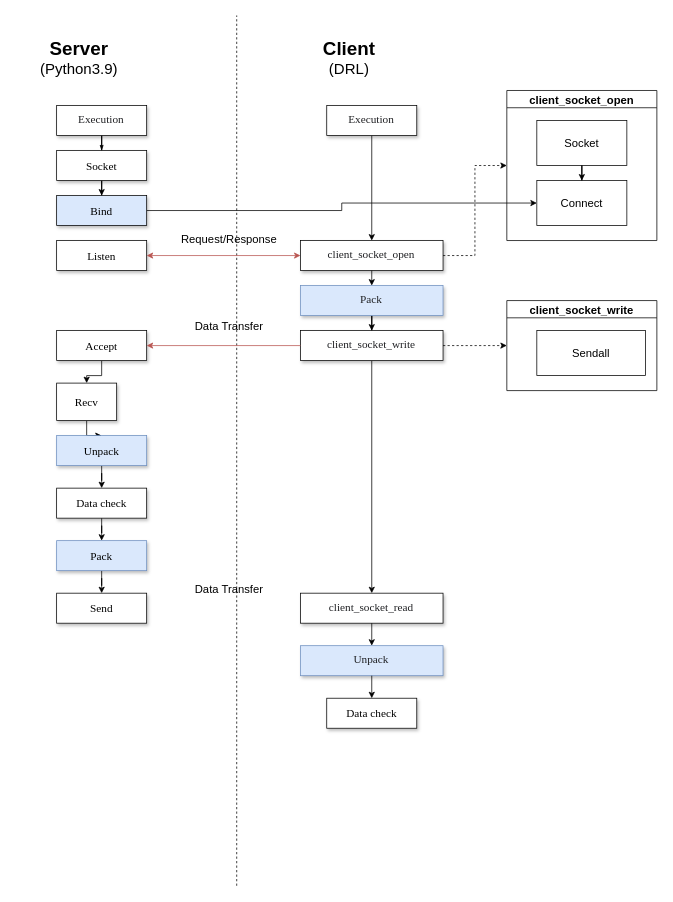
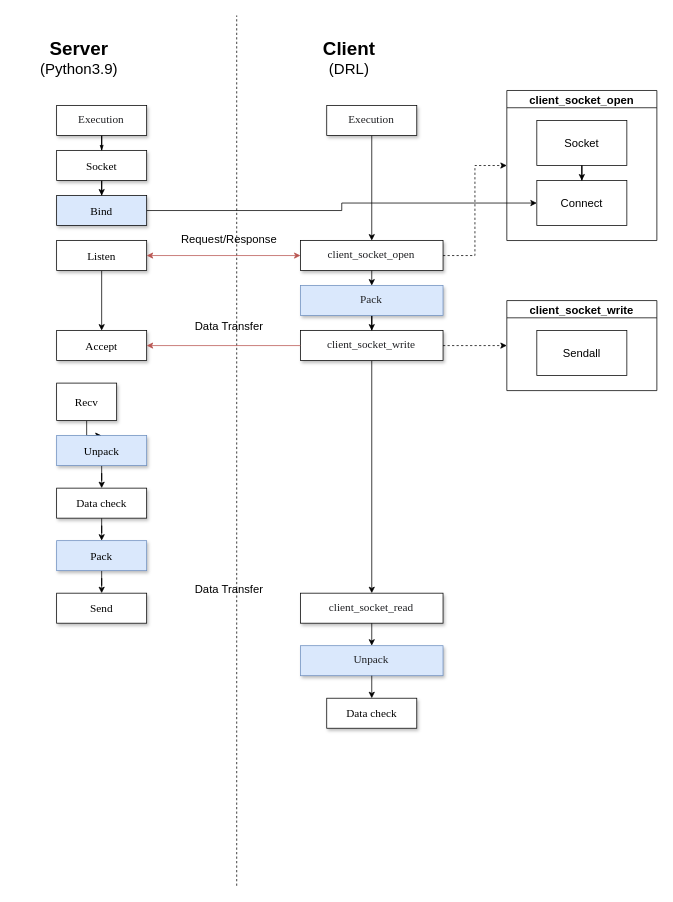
+ <mxCell id="13" value="" style="edgeStyle=orthogonalEdgeStyle;rounded=0;orthogonalLoop=1;jettySize=auto;html=1;fontSize=15;" edge="1" parent="1" source="14" target="16"><mxGeometry relative="1" as="geometry" /></mxCell>
- <mxCell id="31" value="Sendall" style="whiteSpace=wrap;html=1;fontSize=15;strokeColor=default;fillColor=none;" vertex="1" parent="30"><mxGeometry x="40" y="40" width="145" height="60" as="geometry" /></mxCell>
+ <mxCell id="31" value="Sendall" style="whiteSpace=wrap;html=1;fontSize=15;strokeColor=default;fillColor=none;" vertex="1" parent="30"><mxGeometry x="40" y="40" width="120" height="60" as="geometry" /></mxCell>
- <mxCell id="15" value="" style="edgeStyle=orthogonalEdgeStyle;rounded=0;orthogonalLoop=1;jettySize=auto;html=1;fontSize=15;endArrow=classic;endFill=1;" edge="1" parent="1" source="16" target="35"><mxGeometry relative="1" as="geometry" /></mxCell>
